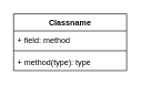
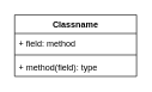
- <mxCell id="5" value="+ method(type): type" style="text;strokeColor=none;fillColor=none;align=left;verticalAlign=top;spacingLeft=4;spacingRight=4;overflow=hidden;rotatable=0;points=[[0,0.5],[1,0.5]];portConstraint=eastwest;whiteSpace=wrap;html=1;" vertex="1" parent="2"><mxGeometry y="60" width="170" height="26" as="geometry" /></mxCell>
+ <mxCell id="5" value="+ method(field): type" style="text;strokeColor=none;fillColor=none;align=left;verticalAlign=top;spacingLeft=4;spacingRight=4;overflow=hidden;rotatable=0;points=[[0,0.5],[1,0.5]];portConstraint=eastwest;whiteSpace=wrap;html=1;" vertex="1" parent="2"><mxGeometry y="60" width="170" height="26" as="geometry" /></mxCell>
